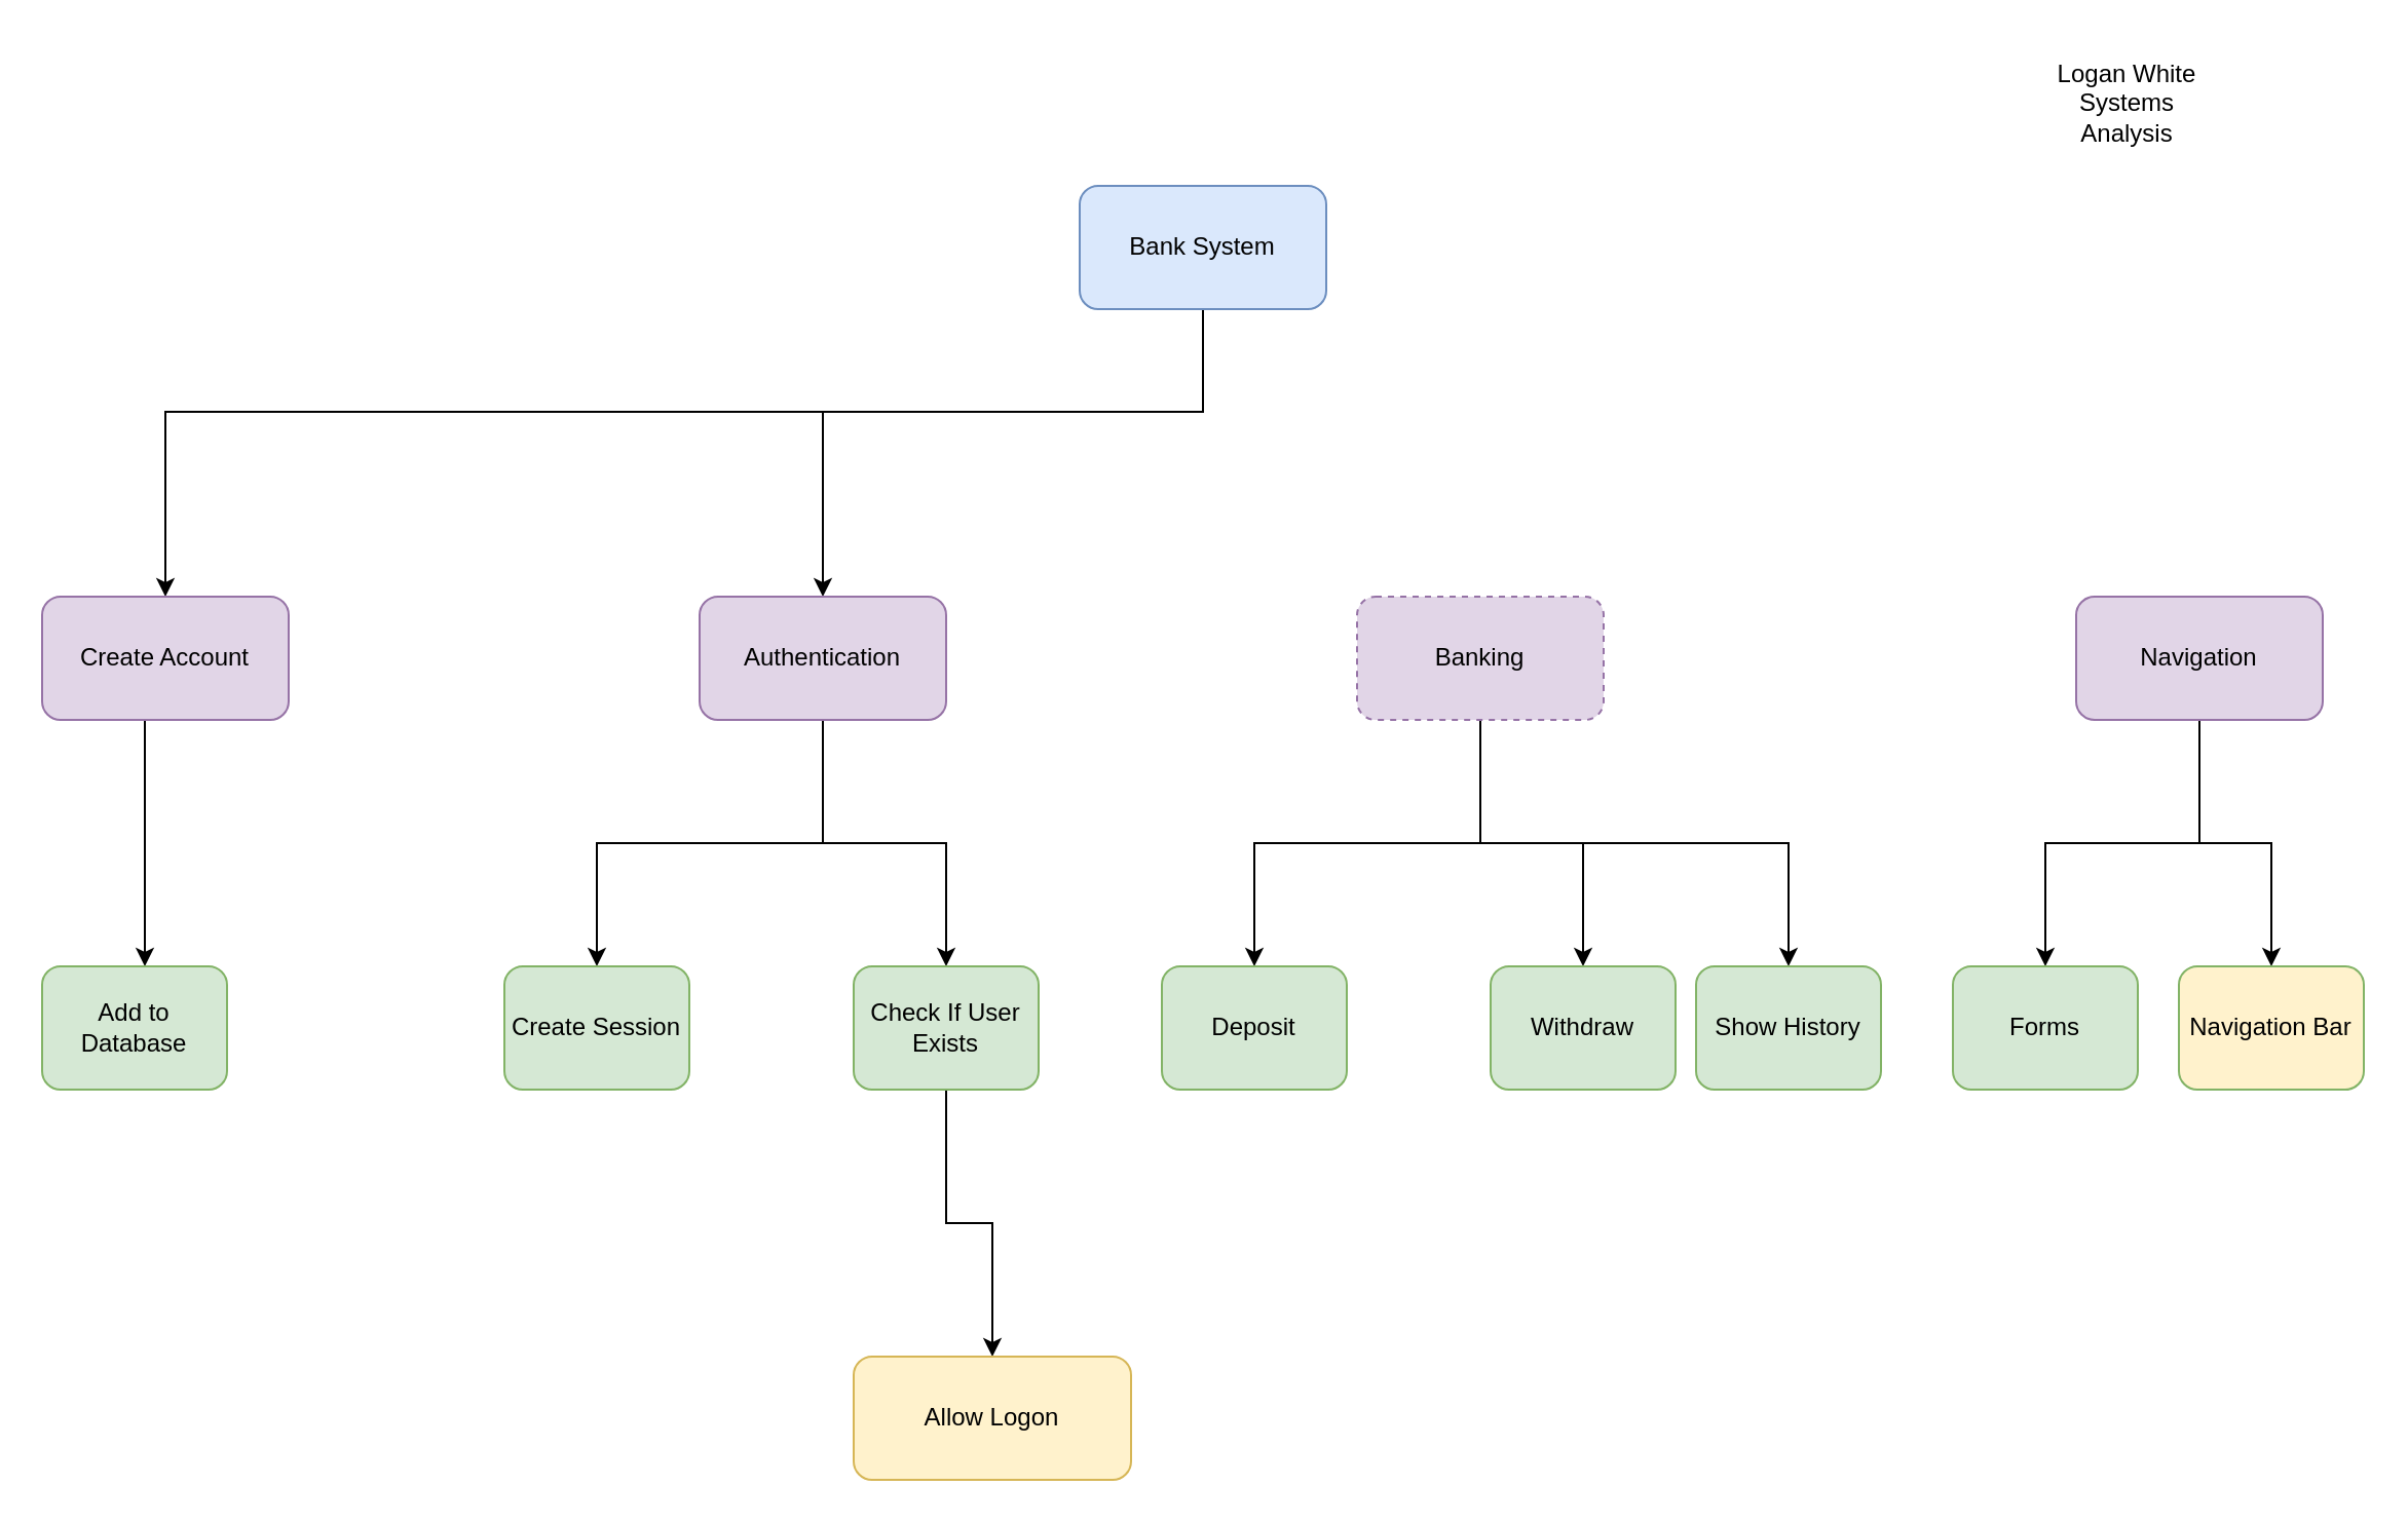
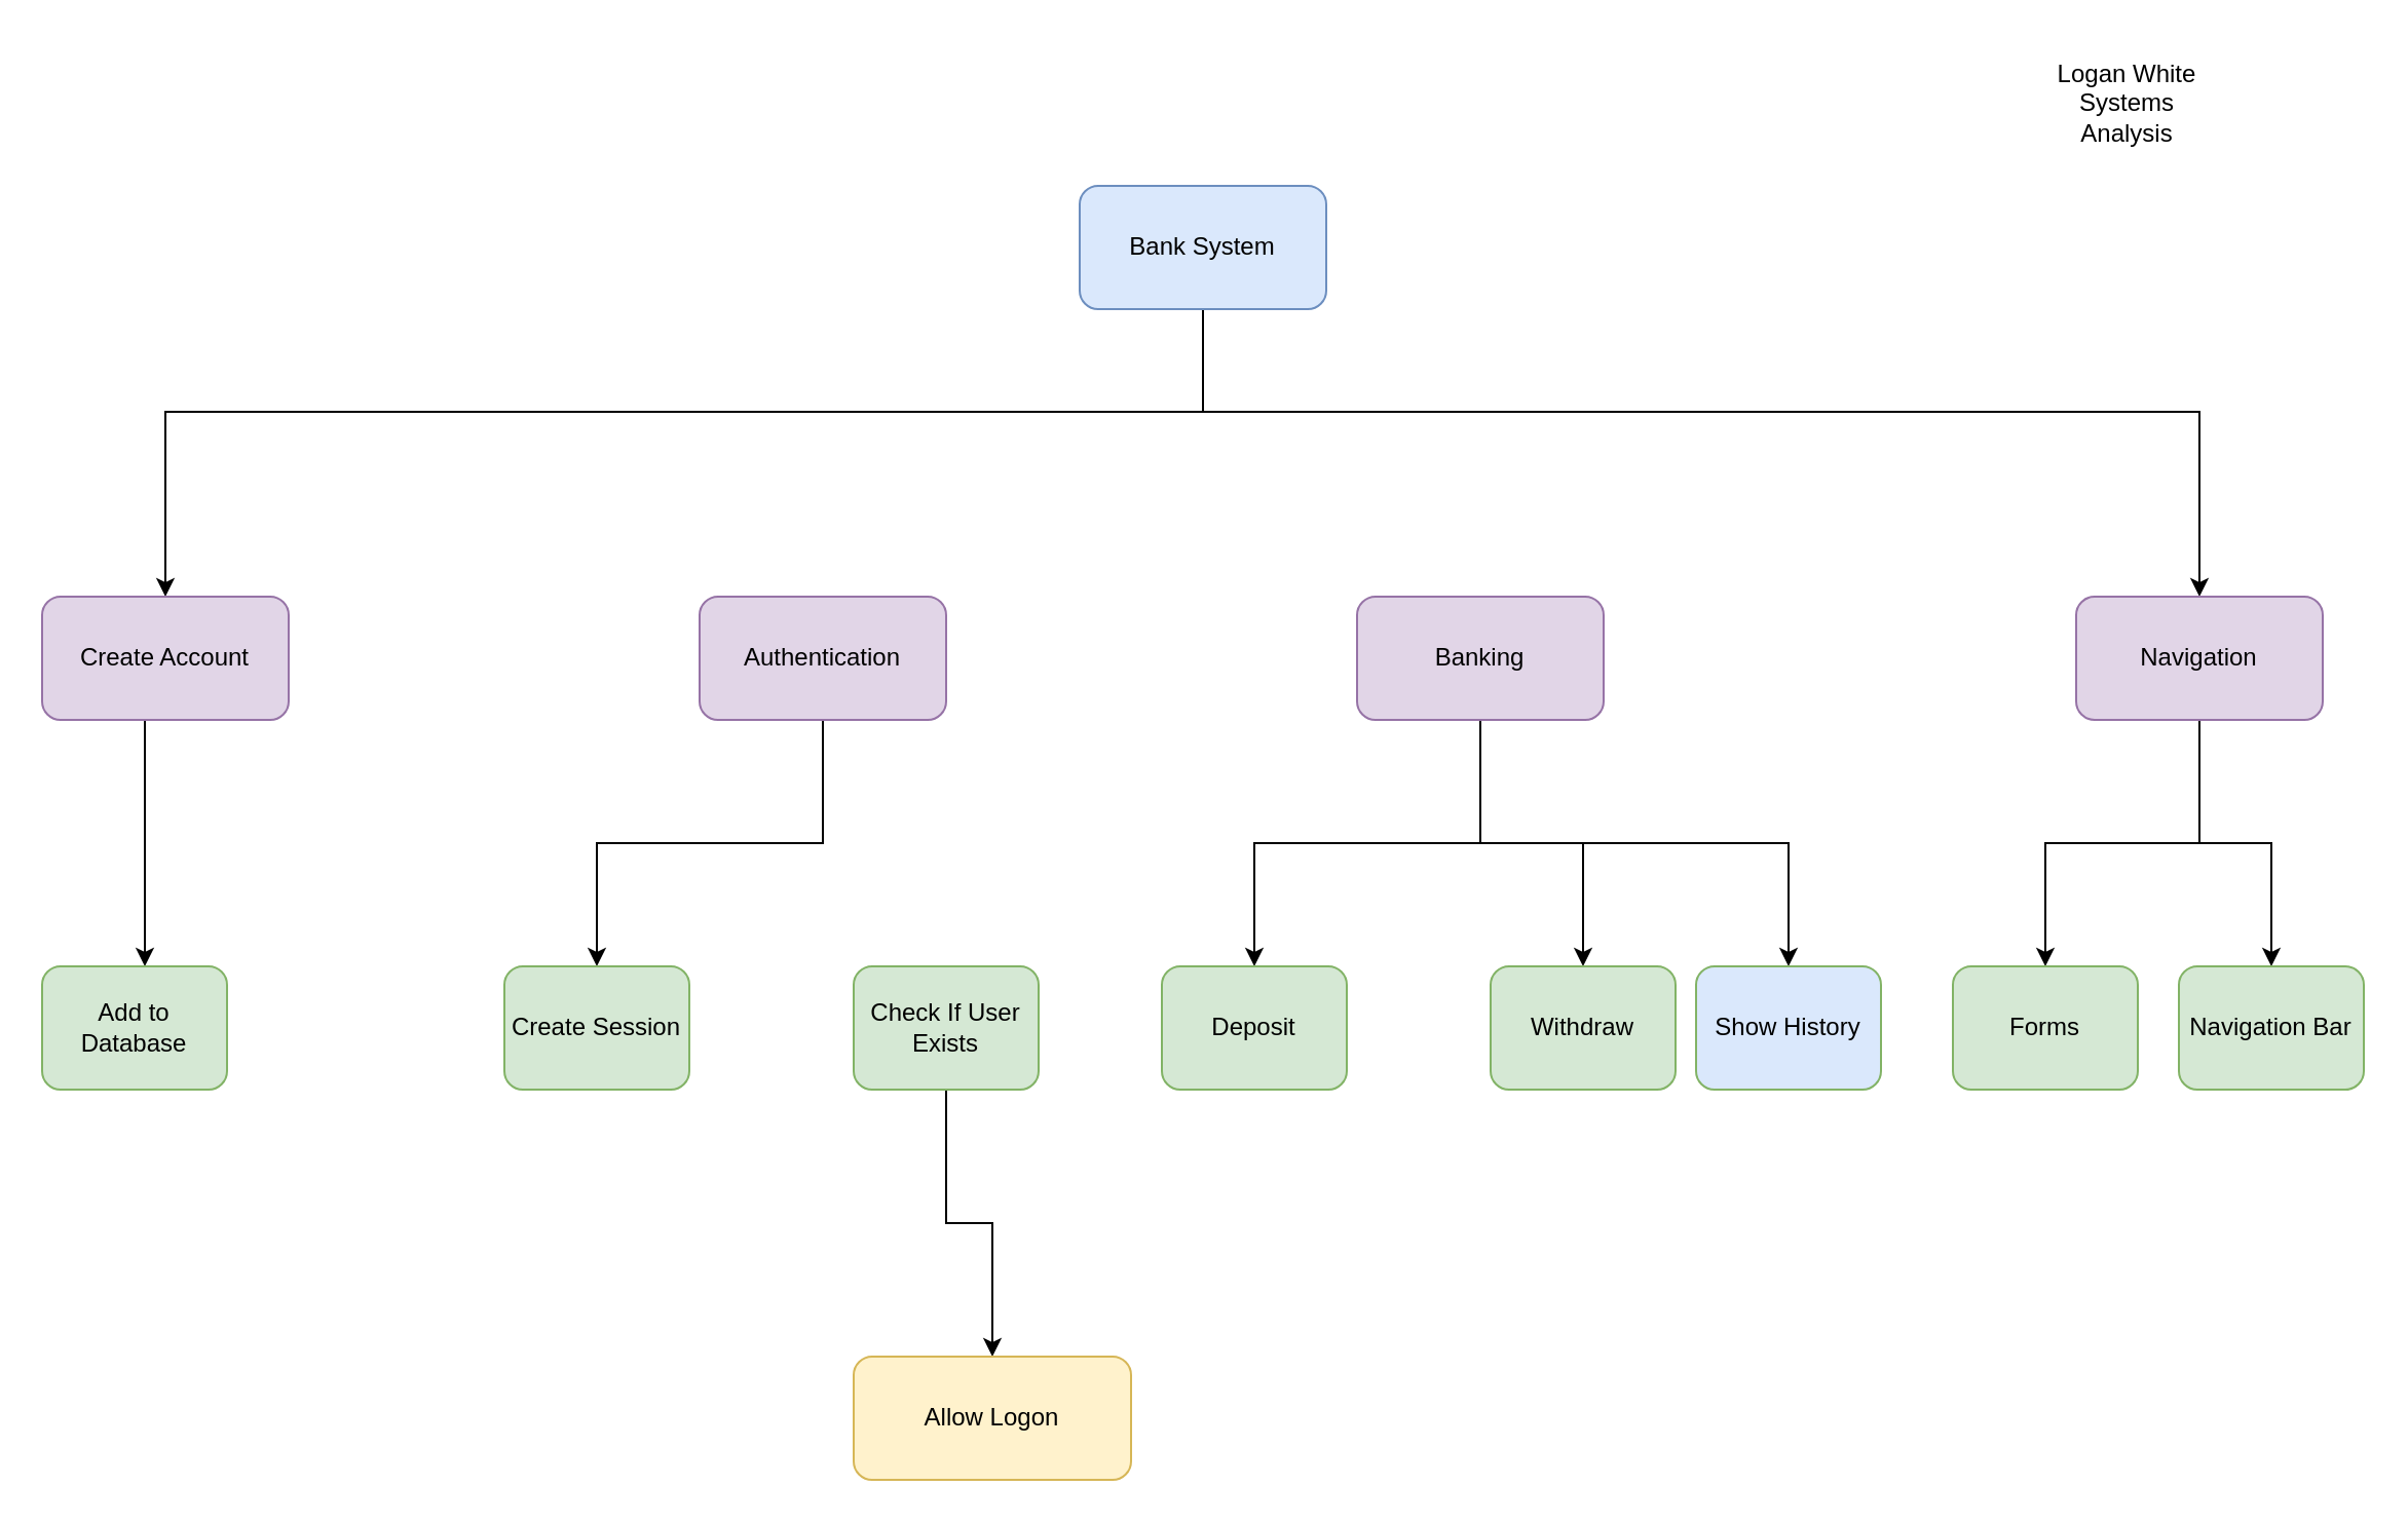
+ <mxCell id="4" style="edgeStyle=orthogonalEdgeStyle;rounded=0;orthogonalLoop=1;jettySize=auto;html=1;entryX=0.5;entryY=0;entryDx=0;entryDy=0;" edge="1" parent="1" source="5" target="17"><mxGeometry relative="1" as="geometry"><Array as="points"><mxPoint x="585" y="200" /><mxPoint x="1070" y="200" /></Array></mxGeometry></mxCell>
- <mxCell id="3" style="edgeStyle=orthogonalEdgeStyle;rounded=0;orthogonalLoop=1;jettySize=auto;html=1;entryX=0.5;entryY=0;entryDx=0;entryDy=0;" edge="1" parent="1" source="5" target="14"><mxGeometry relative="1" as="geometry"><Array as="points"><mxPoint x="585" y="200" /><mxPoint x="400" y="200" /></Array></mxGeometry></mxCell>
- <mxCell id="11" value="Banking" style="rounded=1;whiteSpace=wrap;html=1;fillColor=#e1d5e7;strokeColor=#9673a6;dashed=1;" vertex="1" parent="1"><mxGeometry x="660" y="290" width="120" height="60" as="geometry" /></mxCell>
+ <mxCell id="11" value="Banking" style="rounded=1;whiteSpace=wrap;html=1;fillColor=#e1d5e7;strokeColor=#9673a6;" vertex="1" parent="1"><mxGeometry x="660" y="290" width="120" height="60" as="geometry" /></mxCell>
- <mxCell id="13" style="edgeStyle=orthogonalEdgeStyle;rounded=0;orthogonalLoop=1;jettySize=auto;html=1;" edge="1" parent="1" source="14" target="21"><mxGeometry relative="1" as="geometry" /></mxCell>
- <mxCell id="25" value="Show History" style="rounded=1;whiteSpace=wrap;html=1;fillColor=#d5e8d4;strokeColor=#82b366;" vertex="1" parent="1"><mxGeometry x="825" y="470" width="90" height="60" as="geometry" /></mxCell>
+ <mxCell id="25" value="Show History" style="rounded=1;whiteSpace=wrap;html=1;fillColor=#dae8fc;strokeColor=#82b366;" vertex="1" parent="1"><mxGeometry x="825" y="470" width="90" height="60" as="geometry" /></mxCell>
- <mxCell id="27" value="Navigation Bar" style="rounded=1;whiteSpace=wrap;html=1;fillColor=#fff2cc;strokeColor=#82b366;" vertex="1" parent="1"><mxGeometry x="1060" y="470" width="90" height="60" as="geometry" /></mxCell>
+ <mxCell id="27" value="Navigation Bar" style="rounded=1;whiteSpace=wrap;html=1;fillColor=#d5e8d4;strokeColor=#82b366;" vertex="1" parent="1"><mxGeometry x="1060" y="470" width="90" height="60" as="geometry" /></mxCell>
